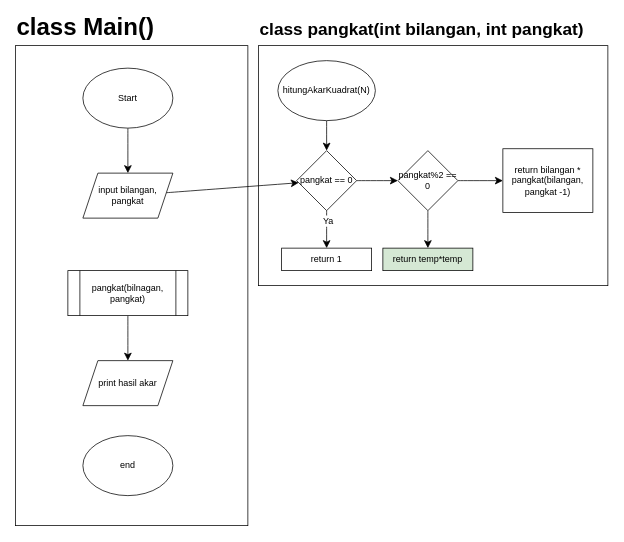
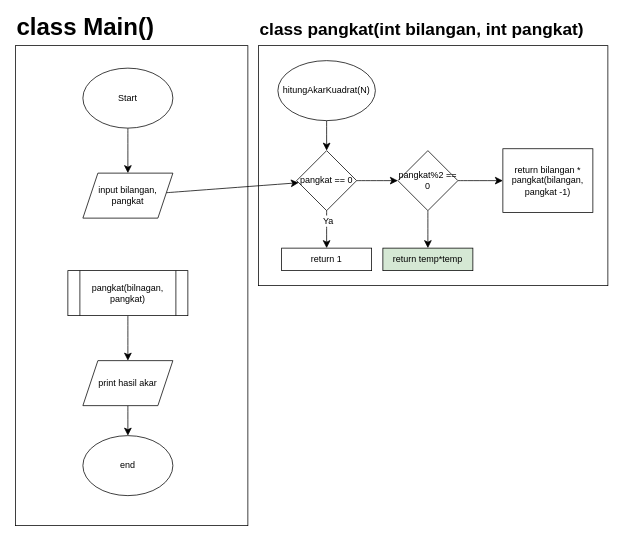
+ <mxCell id="11" style="edgeStyle=none;curved=1;rounded=0;orthogonalLoop=1;jettySize=auto;html=1;fontSize=12;startSize=8;endSize=8;" edge="1" parent="2" source="12" target="13"><mxGeometry relative="1" as="geometry" /></mxCell>
